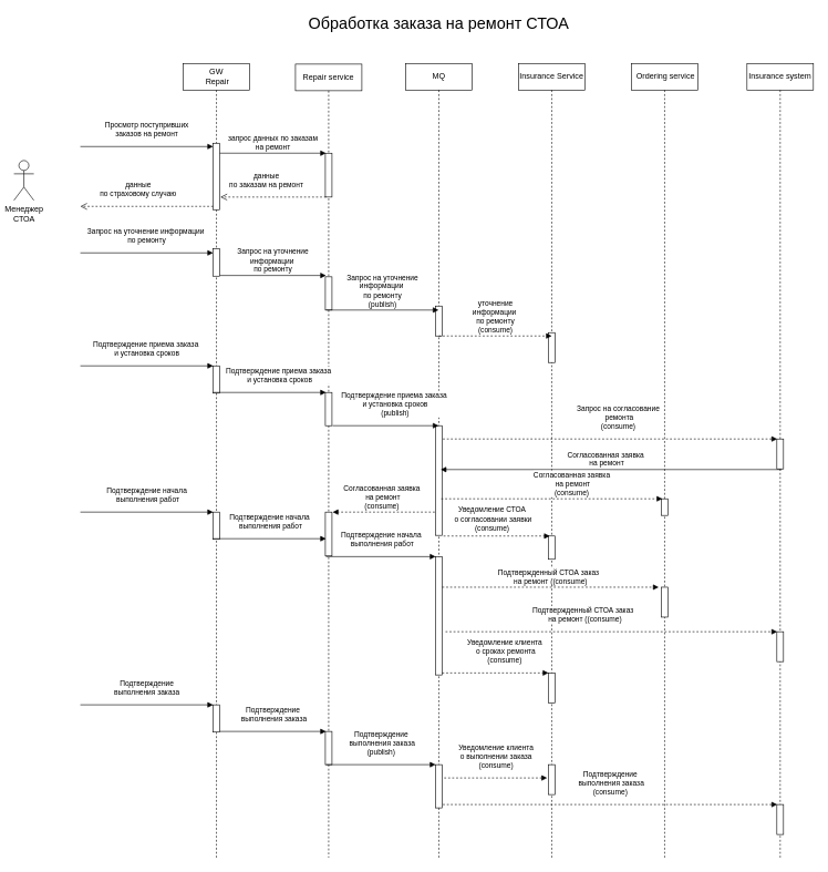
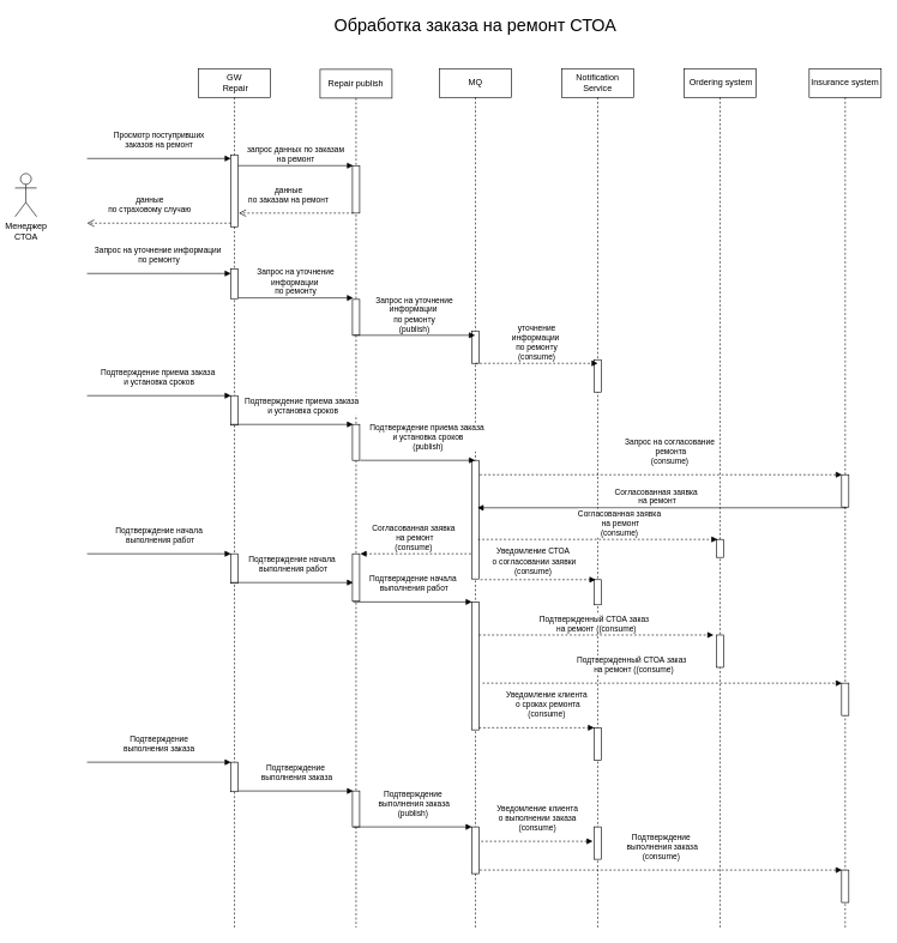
- <mxCell id="11" value="Insurance Service" style="shape=umlLifeline;perimeter=lifelinePerimeter;whiteSpace=wrap;html=1;container=1;dropTarget=0;collapsible=0;recursiveResize=0;outlineConnect=0;portConstraint=eastwest;newEdgeStyle={&quot;edgeStyle&quot;:&quot;elbowEdgeStyle&quot;,&quot;elbow&quot;:&quot;vertical&quot;,&quot;curved&quot;:0,&quot;rounded&quot;:0};" parent="1" vertex="1"><mxGeometry x="780" y="95" width="100" height="1195" as="geometry" /></mxCell>
+ <mxCell id="11" value="Notification Service" style="shape=umlLifeline;perimeter=lifelinePerimeter;whiteSpace=wrap;html=1;container=1;dropTarget=0;collapsible=0;recursiveResize=0;outlineConnect=0;portConstraint=eastwest;newEdgeStyle={&quot;edgeStyle&quot;:&quot;elbowEdgeStyle&quot;,&quot;elbow&quot;:&quot;vertical&quot;,&quot;curved&quot;:0,&quot;rounded&quot;:0};" parent="1" vertex="1"><mxGeometry x="780" y="95" width="100" height="1195" as="geometry" /></mxCell>
- <mxCell id="16" value="&amp;nbsp;Ordering service" style="shape=umlLifeline;perimeter=lifelinePerimeter;whiteSpace=wrap;html=1;container=1;dropTarget=0;collapsible=0;recursiveResize=0;outlineConnect=0;portConstraint=eastwest;newEdgeStyle={&quot;edgeStyle&quot;:&quot;elbowEdgeStyle&quot;,&quot;elbow&quot;:&quot;vertical&quot;,&quot;curved&quot;:0,&quot;rounded&quot;:0};" parent="1" vertex="1"><mxGeometry x="950" y="95" width="100" height="1195" as="geometry" /></mxCell>
+ <mxCell id="16" value="&amp;nbsp;Ordering system" style="shape=umlLifeline;perimeter=lifelinePerimeter;whiteSpace=wrap;html=1;container=1;dropTarget=0;collapsible=0;recursiveResize=0;outlineConnect=0;portConstraint=eastwest;newEdgeStyle={&quot;edgeStyle&quot;:&quot;elbowEdgeStyle&quot;,&quot;elbow&quot;:&quot;vertical&quot;,&quot;curved&quot;:0,&quot;rounded&quot;:0};" parent="1" vertex="1"><mxGeometry x="950" y="95" width="100" height="1195" as="geometry" /></mxCell>
- <mxCell id="20" value="Repair service" style="shape=umlLifeline;perimeter=lifelinePerimeter;whiteSpace=wrap;html=1;container=1;dropTarget=0;collapsible=0;recursiveResize=0;outlineConnect=0;portConstraint=eastwest;newEdgeStyle={&quot;curved&quot;:0,&quot;rounded&quot;:0};" parent="1" vertex="1"><mxGeometry x="444" y="96" width="100" height="1194" as="geometry" /></mxCell>
+ <mxCell id="20" value="Repair publish" style="shape=umlLifeline;perimeter=lifelinePerimeter;whiteSpace=wrap;html=1;container=1;dropTarget=0;collapsible=0;recursiveResize=0;outlineConnect=0;portConstraint=eastwest;newEdgeStyle={&quot;curved&quot;:0,&quot;rounded&quot;:0};" parent="1" vertex="1"><mxGeometry x="444" y="96" width="100" height="1194" as="geometry" /></mxCell>
